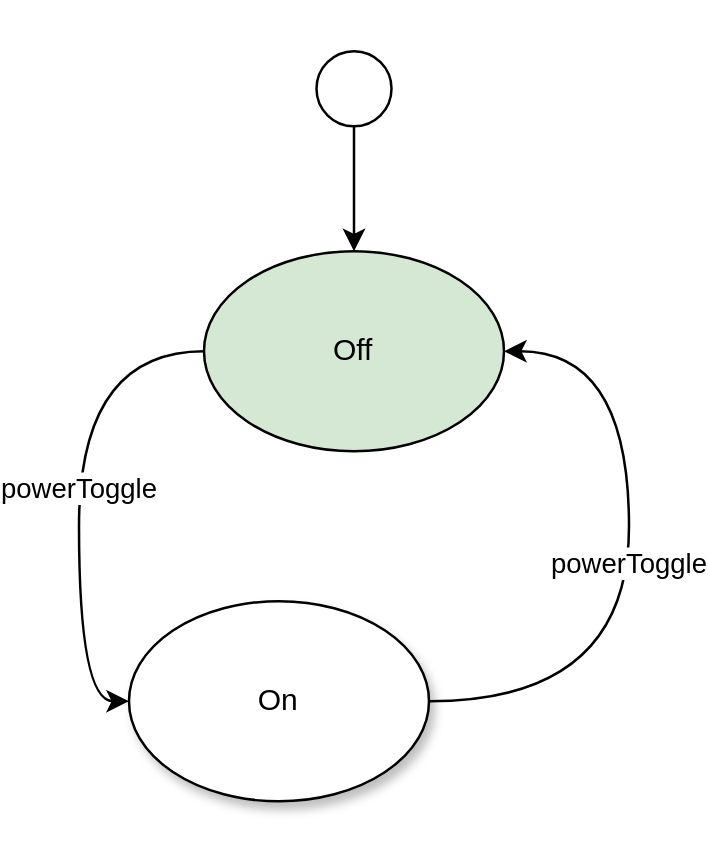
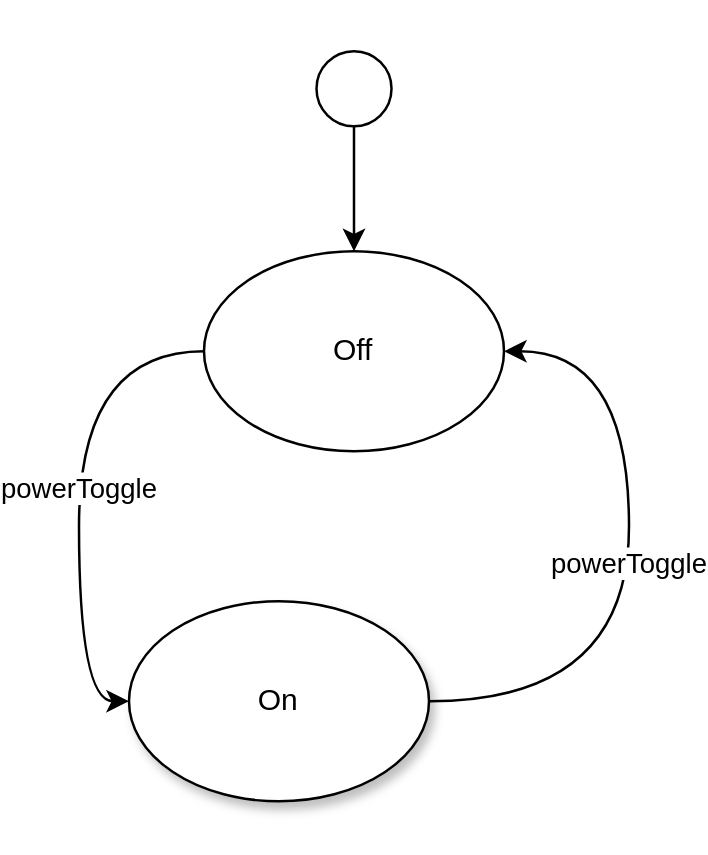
- <mxCell id="3" value="Off" style="ellipse;whiteSpace=wrap;html=1;fillColor=#d5e8d4;" vertex="1" parent="1"><mxGeometry x="70" y="100" width="120" height="80" as="geometry" /></mxCell>
+ <mxCell id="3" value="Off" style="ellipse;whiteSpace=wrap;html=1;" vertex="1" parent="1"><mxGeometry x="70" y="100" width="120" height="80" as="geometry" /></mxCell>
